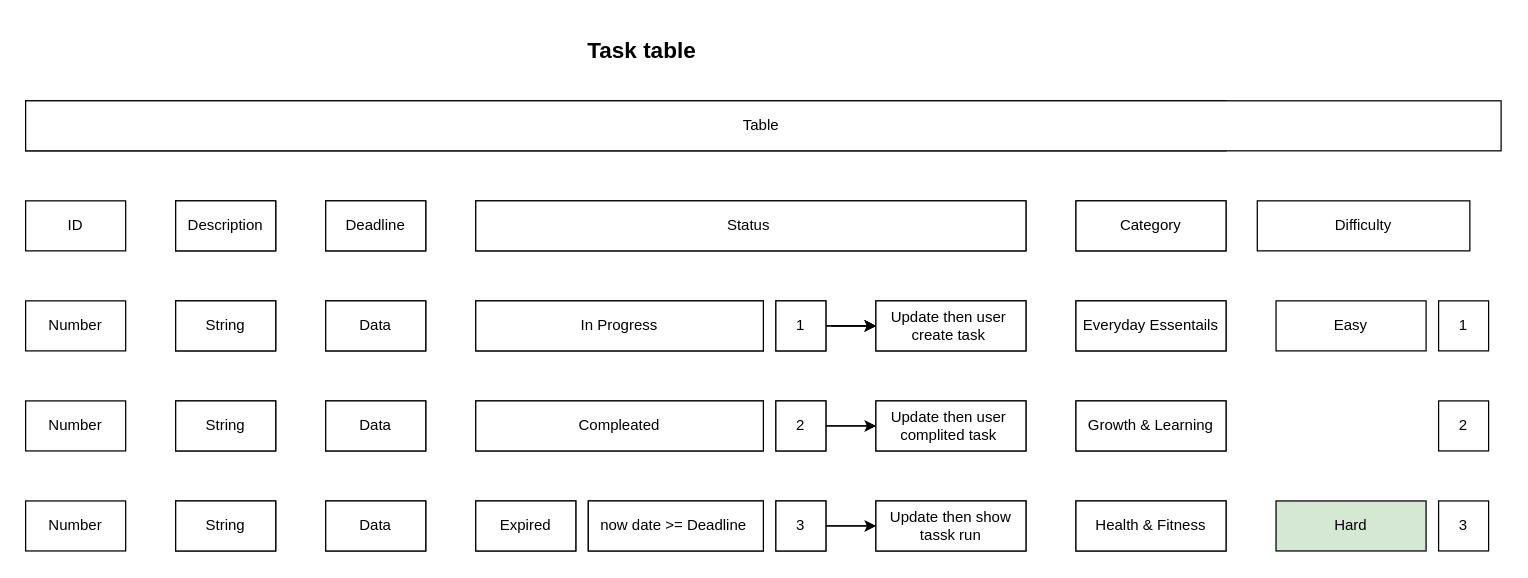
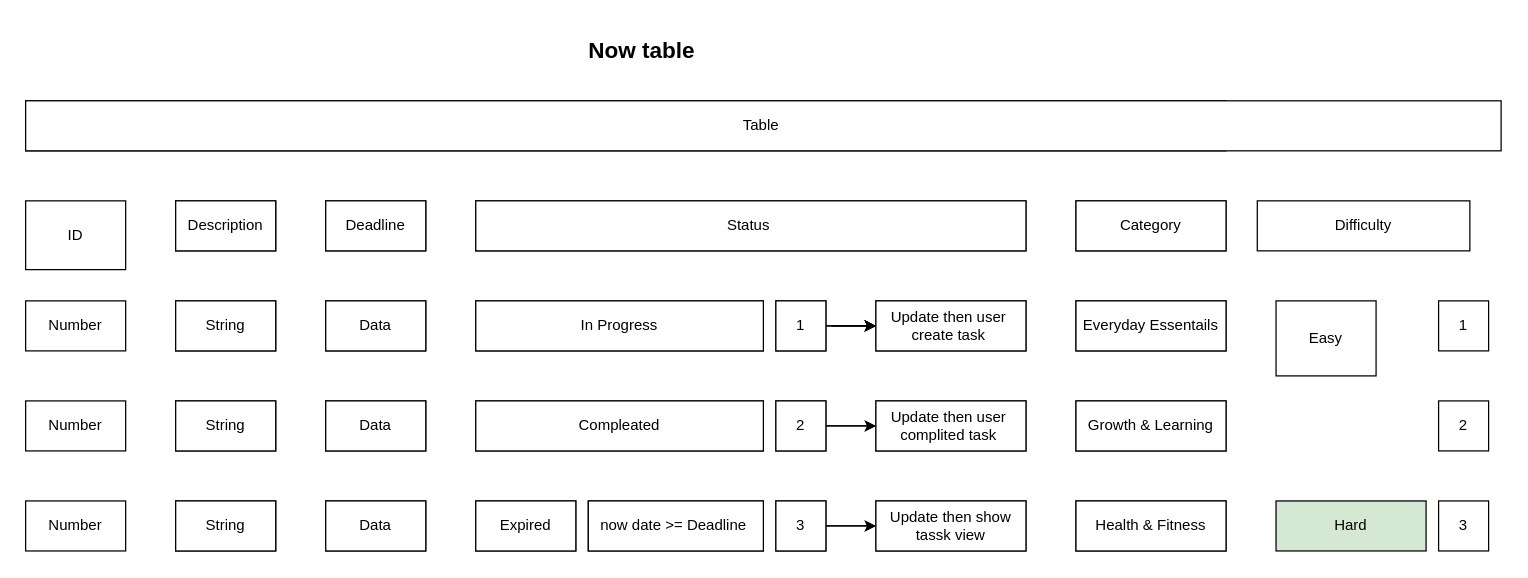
- <mxCell id="24" value="&lt;font style=&quot;font-size: 18px;&quot;&gt;&lt;b&gt;Task table&amp;nbsp;&lt;/b&gt;&lt;/font&gt;" style="text;html=1;align=center;verticalAlign=middle;resizable=0;points=[];autosize=1;strokeColor=none;fillColor=none;" parent="1" vertex="1"><mxGeometry x="455" y="20" width="120" height="40" as="geometry" /></mxCell>
+ <mxCell id="24" value="&lt;font style=&quot;font-size: 18px;&quot;&gt;&lt;b&gt;Now table&amp;nbsp;&lt;/b&gt;&lt;/font&gt;" style="text;html=1;align=center;verticalAlign=middle;resizable=0;points=[];autosize=1;strokeColor=none;fillColor=none;" parent="1" vertex="1"><mxGeometry x="455" y="20" width="120" height="40" as="geometry" /></mxCell>
- <mxCell id="5" value="ID" style="whiteSpace=wrap;html=1;" parent="1" vertex="1"><mxGeometry x="20" y="160" width="80" height="40" as="geometry" /></mxCell>
+ <mxCell id="5" value="ID" style="whiteSpace=wrap;html=1;" parent="1" vertex="1"><mxGeometry x="20" y="160" width="80" height="55" as="geometry" /></mxCell>
- <mxCell id="64" value="Easy" style="whiteSpace=wrap;html=1;" parent="1" vertex="1"><mxGeometry x="1020" y="240" width="120" height="40" as="geometry" /></mxCell>
+ <mxCell id="64" value="Easy" style="whiteSpace=wrap;html=1;" parent="1" vertex="1"><mxGeometry x="1020" y="240" width="80" height="60" as="geometry" /></mxCell>
- <mxCell id="53" value="Update then show tassk run" style="rounded=0;whiteSpace=wrap;html=1;" parent="1" vertex="1"><mxGeometry x="700" y="400" width="120" height="40" as="geometry" /></mxCell>
+ <mxCell id="53" value="Update then show tassk view" style="rounded=0;whiteSpace=wrap;html=1;" parent="1" vertex="1"><mxGeometry x="700" y="400" width="120" height="40" as="geometry" /></mxCell>
